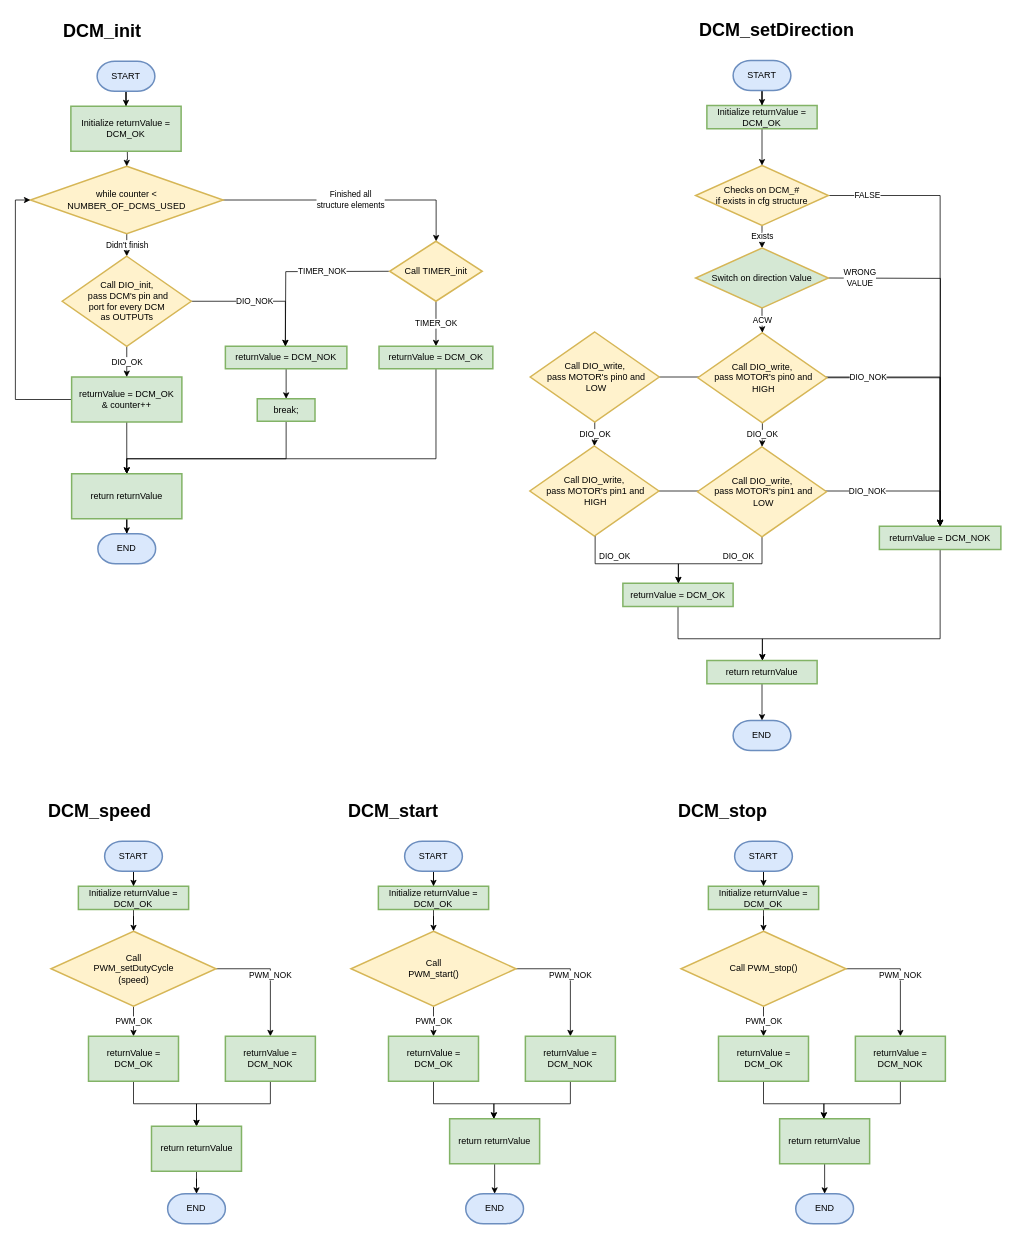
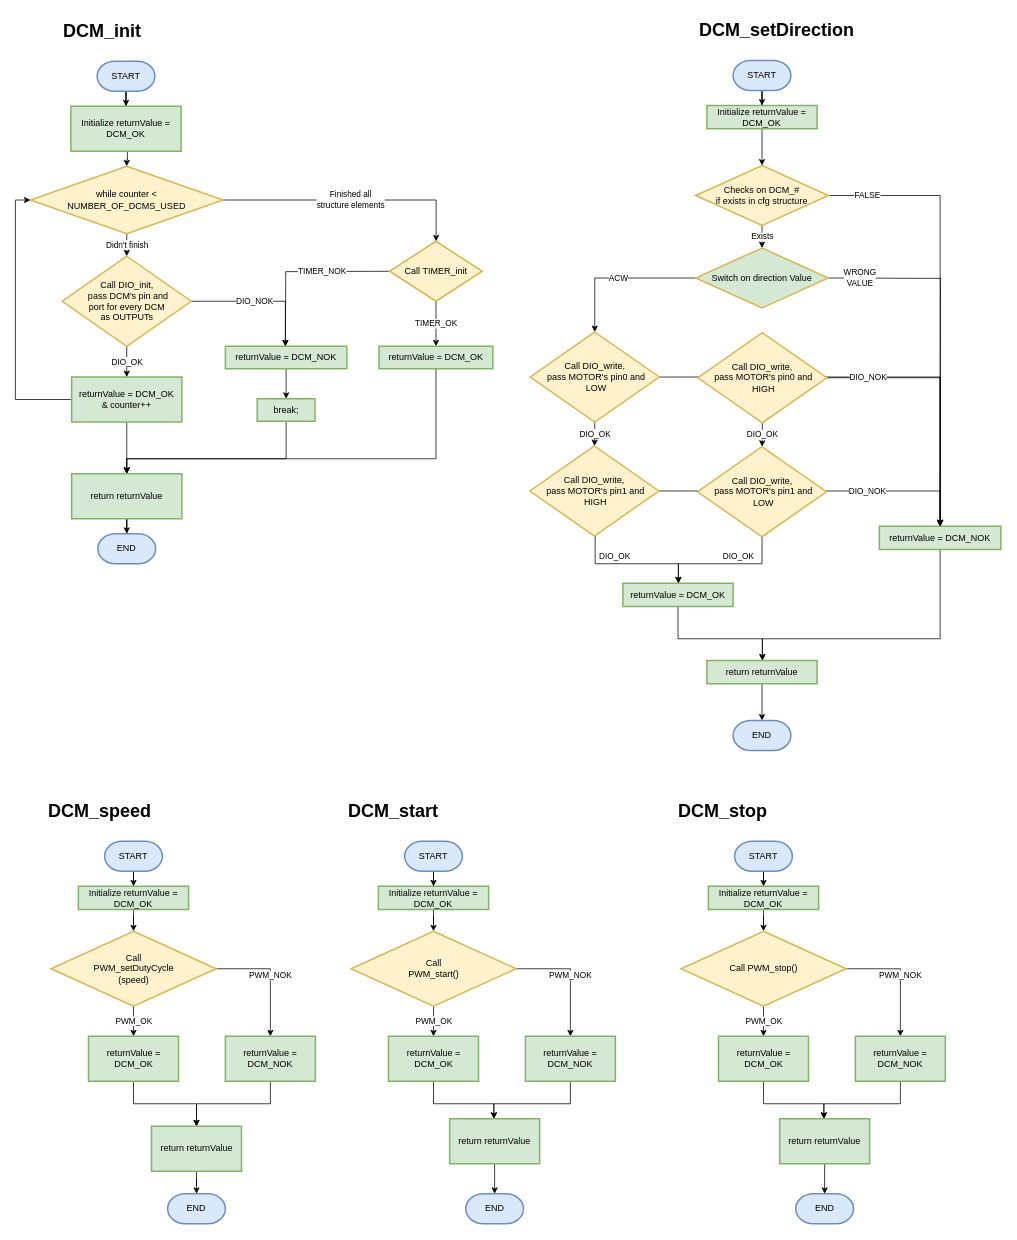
- <mxCell id="49" value="ACW" style="edgeStyle=orthogonalEdgeStyle;rounded=0;orthogonalLoop=1;jettySize=auto;html=1;" parent="1" source="50" target="47" edge="1"><mxGeometry relative="1" as="geometry" /></mxCell>
+ <mxCell id="49" value="ACW" style="edgeStyle=orthogonalEdgeStyle;rounded=0;orthogonalLoop=1;jettySize=auto;html=1;" parent="1" source="50" target="54" edge="1"><mxGeometry relative="1" as="geometry" /></mxCell>
